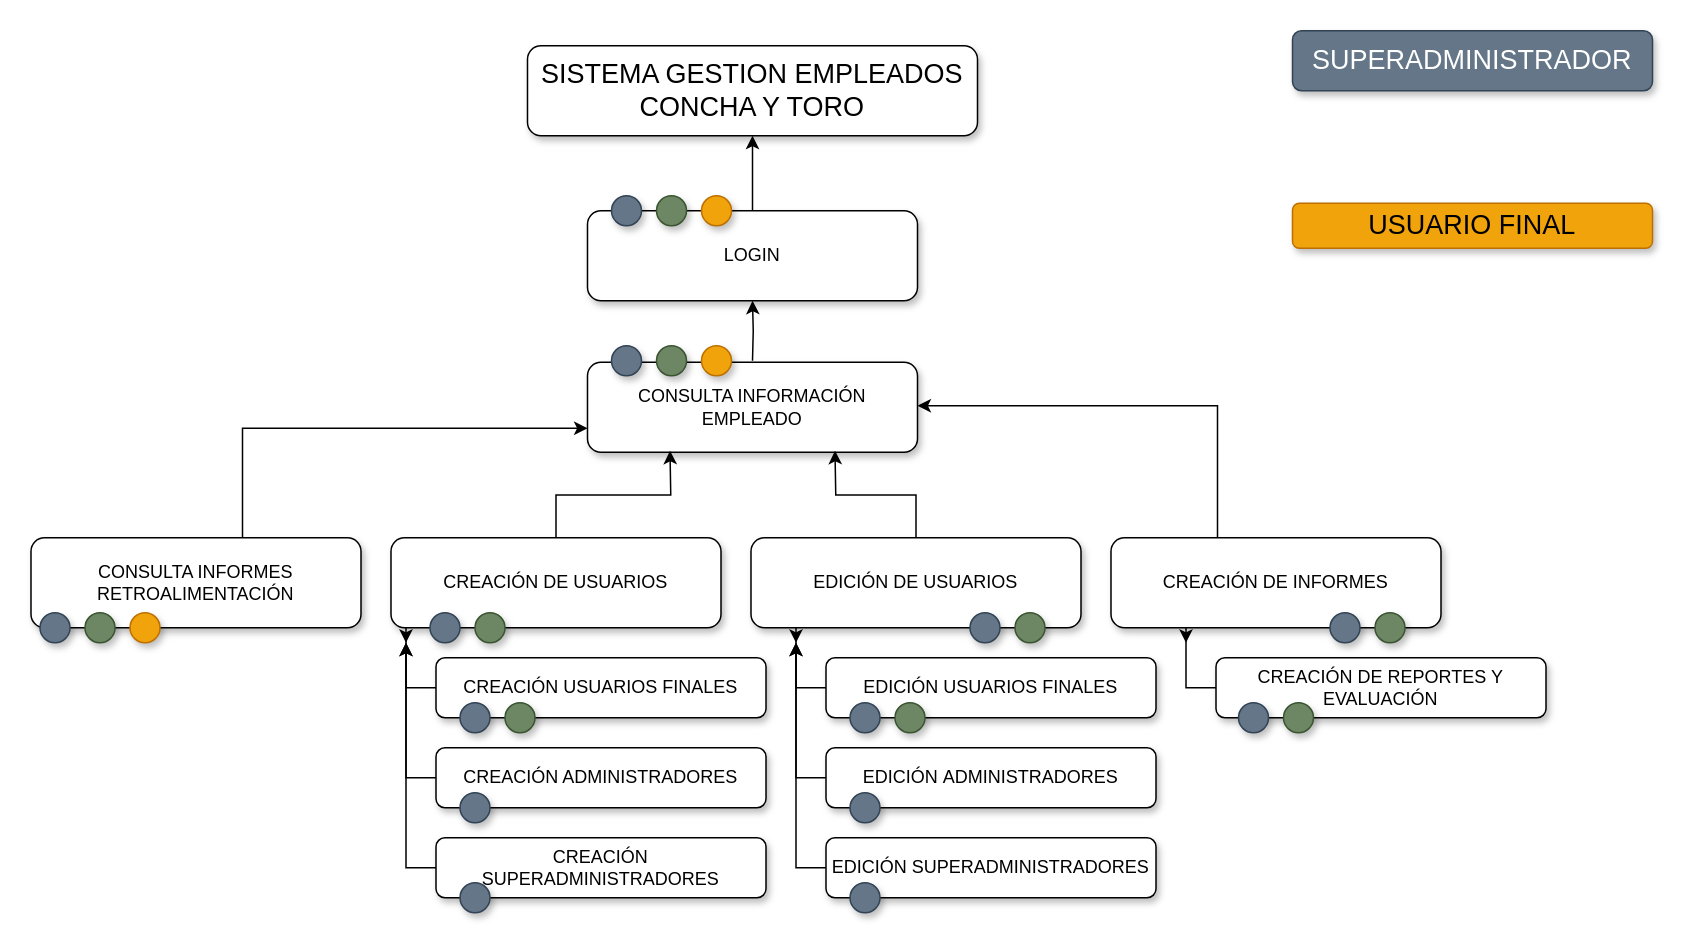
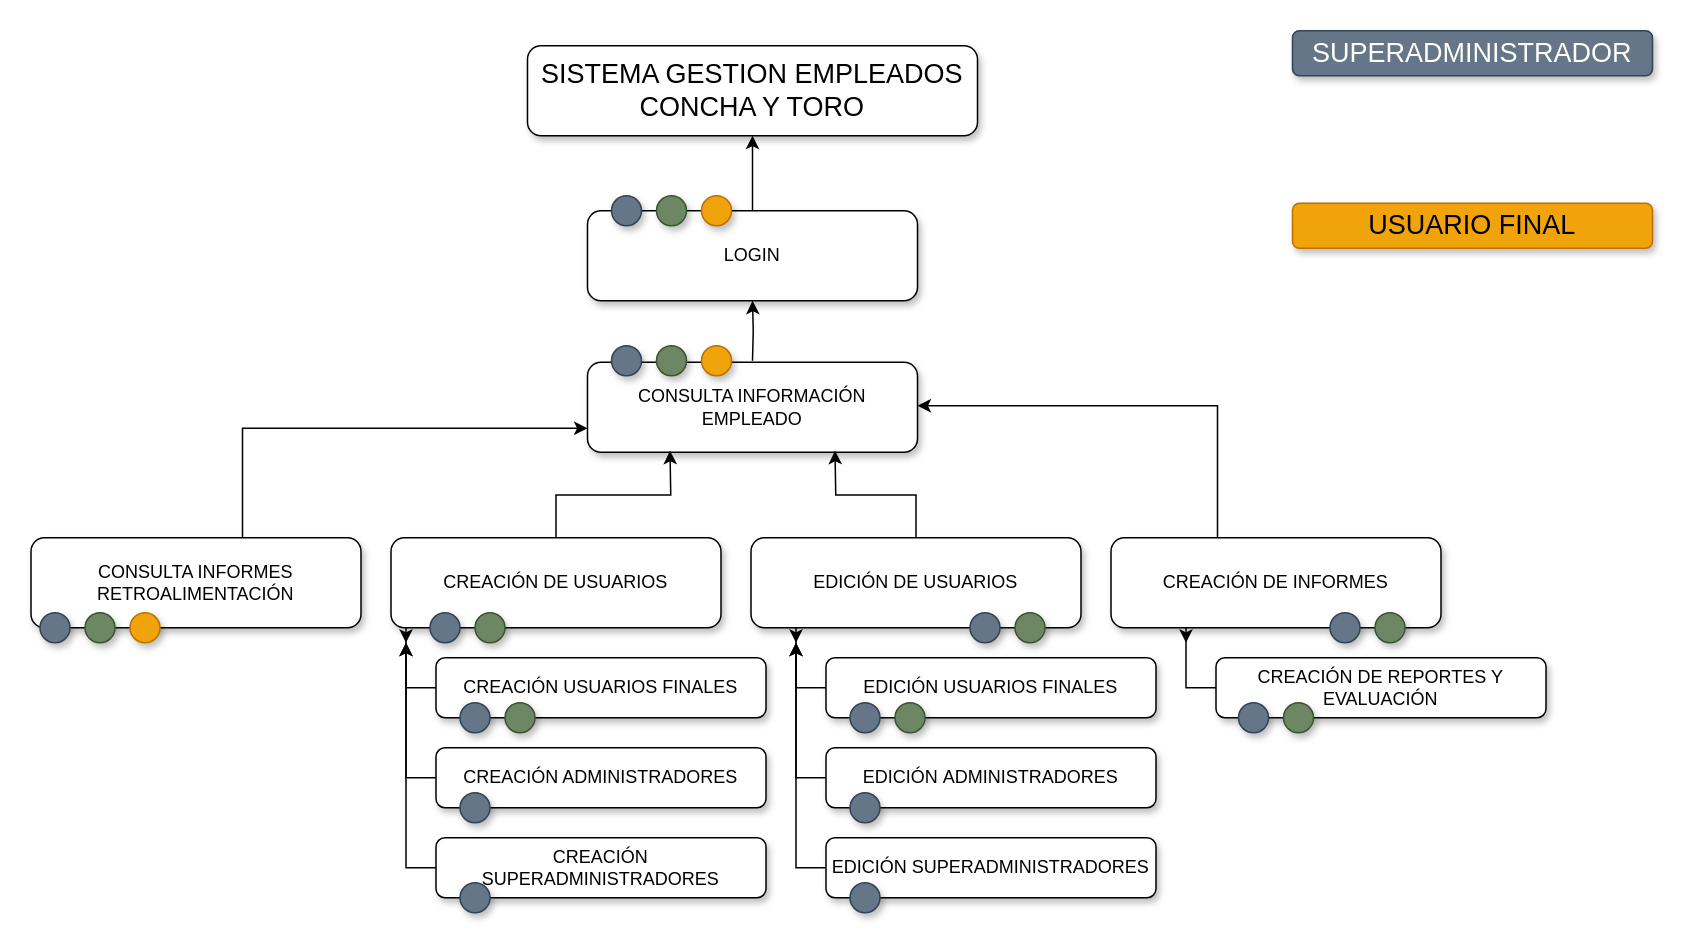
- <mxCell id="27" value="SUPERADMINISTRADOR" style="rounded=1;whiteSpace=wrap;html=1;shadow=1;glass=0;sketch=0;fontSize=18;fillColor=#647687;strokeColor=#314354;fontColor=#ffffff;" parent="1" vertex="1"><mxGeometry x="861" y="20" width="240" height="40" as="geometry" /></mxCell>
+ <mxCell id="27" value="SUPERADMINISTRADOR" style="rounded=1;whiteSpace=wrap;html=1;shadow=1;glass=0;sketch=0;fontSize=18;fillColor=#647687;strokeColor=#314354;fontColor=#ffffff;" parent="1" vertex="1"><mxGeometry x="861" y="20" width="240" height="30" as="geometry" /></mxCell>
